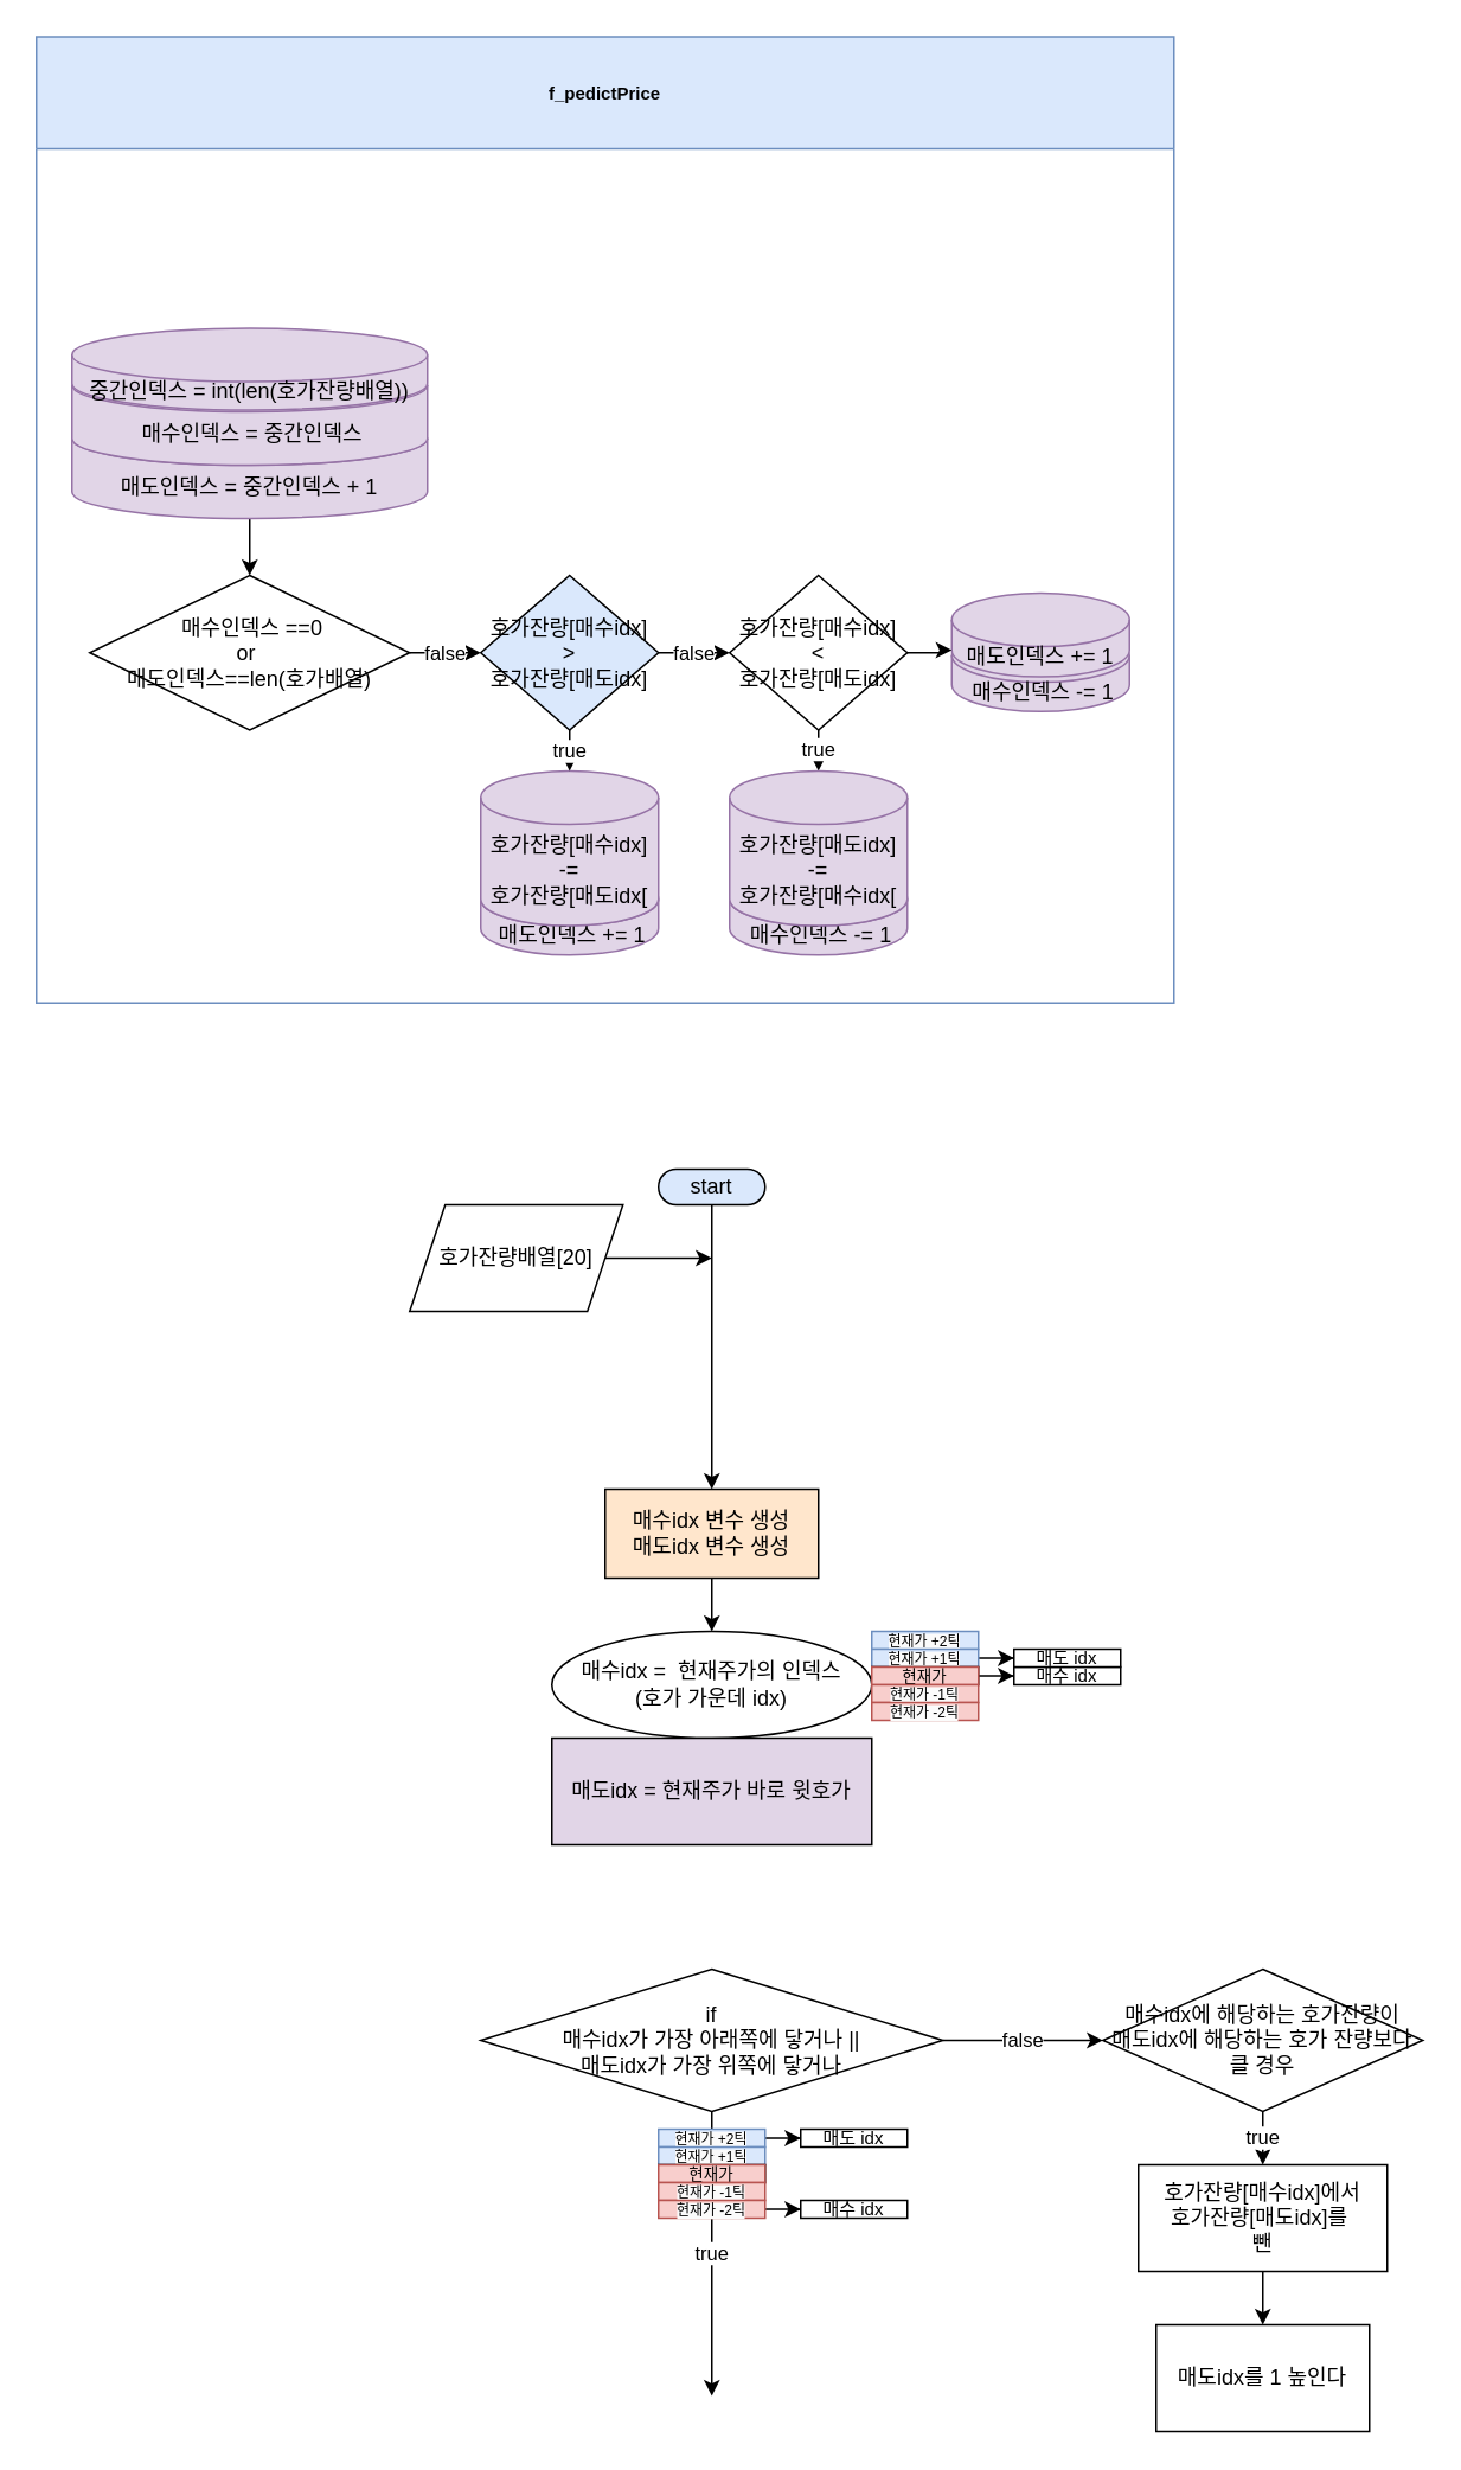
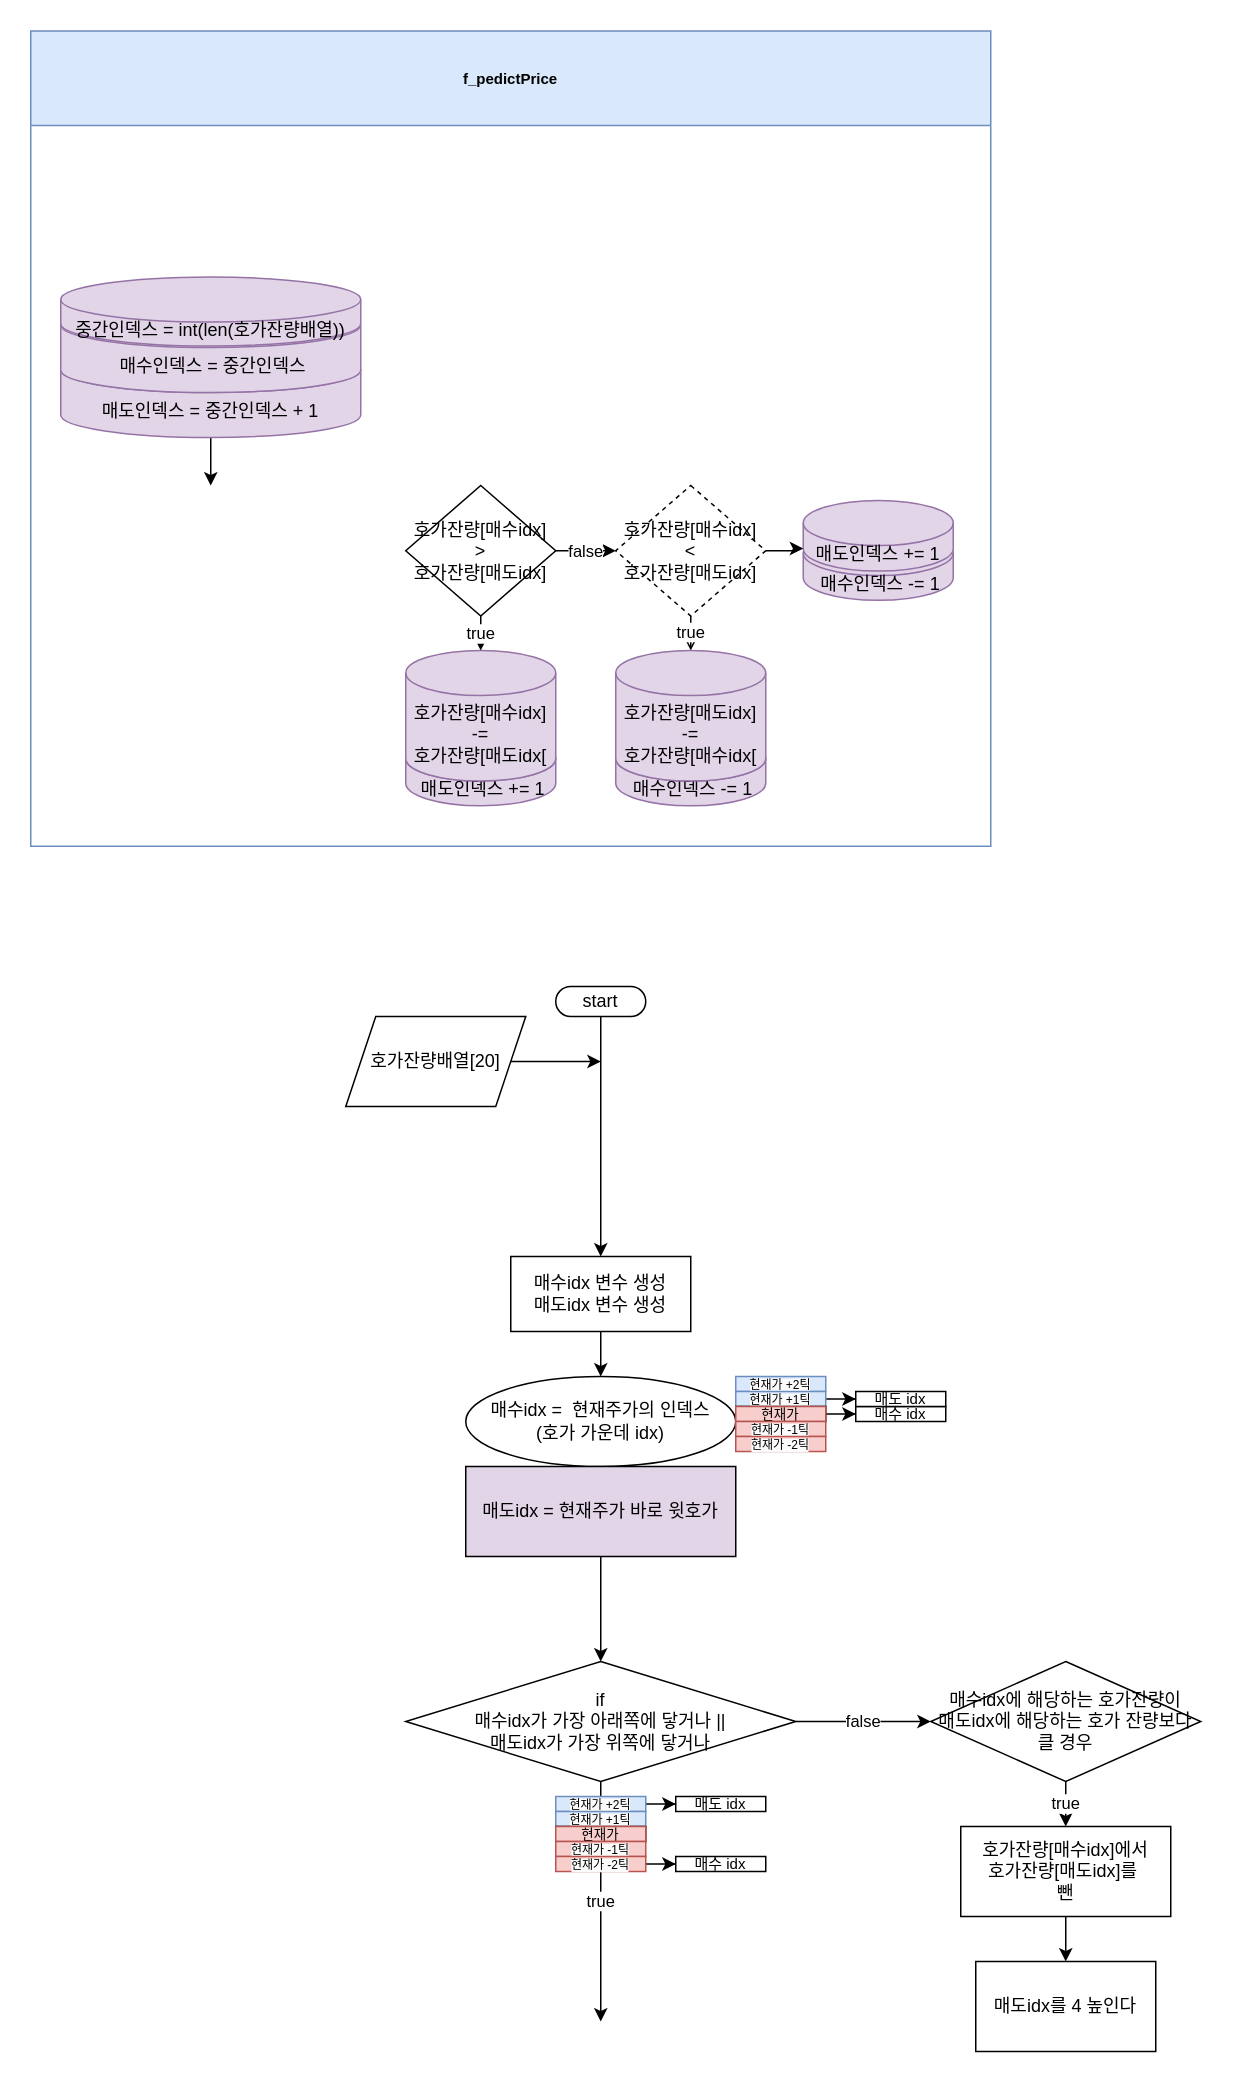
- <mxCell id="11" value="&amp;nbsp;매수인덱스 ==0&lt;br&gt;or&amp;nbsp;&lt;br&gt;매도인덱스==len(호가배열)" style="rhombus;whiteSpace=wrap;html=1;" vertex="1" parent="2"><mxGeometry x="30" y="303" width="180" height="87" as="geometry" /></mxCell>
- <mxCell id="10" value="false" style="edgeStyle=orthogonalEdgeStyle;rounded=0;orthogonalLoop=1;jettySize=auto;html=1;" edge="1" parent="2" source="11" target="14"><mxGeometry relative="1" as="geometry" /></mxCell>
- <mxCell id="14" value="호가잔량[매수idx]&lt;br&gt;&amp;gt;&lt;br&gt;호가잔량[매도idx]" style="rhombus;whiteSpace=wrap;html=1;fillColor=#dae8fc;" vertex="1" parent="2"><mxGeometry x="250" y="303" width="100" height="87" as="geometry" /></mxCell>
+ <mxCell id="14" value="호가잔량[매수idx]&lt;br&gt;&amp;gt;&lt;br&gt;호가잔량[매도idx]" style="rhombus;whiteSpace=wrap;html=1;" vertex="1" parent="2"><mxGeometry x="250" y="303" width="100" height="87" as="geometry" /></mxCell>
- <mxCell id="16" value="호가잔량[매수idx]&lt;br&gt;&amp;lt;&lt;br&gt;호가잔량[매도idx]" style="rhombus;whiteSpace=wrap;html=1;" vertex="1" parent="2"><mxGeometry x="390" y="303" width="100" height="87" as="geometry" /></mxCell>
+ <mxCell id="16" value="호가잔량[매수idx]&lt;br&gt;&amp;lt;&lt;br&gt;호가잔량[매도idx]" style="rhombus;whiteSpace=wrap;html=1;dashed=1;" vertex="1" parent="2"><mxGeometry x="390" y="303" width="100" height="87" as="geometry" /></mxCell>
- <mxCell id="15" value="true" style="edgeStyle=orthogonalEdgeStyle;rounded=0;orthogonalLoop=1;jettySize=auto;html=1;entryX=0.5;entryY=0;entryDx=0;entryDy=0;entryPerimeter=0;" edge="1" parent="2" source="16" target="18"><mxGeometry relative="1" as="geometry" /></mxCell>
+ <mxCell id="15" value="true" style="edgeStyle=orthogonalEdgeStyle;rounded=0;orthogonalLoop=1;jettySize=auto;html=1;entryX=0.5;entryY=0;entryDx=0;entryDy=0;entryPerimeter=0;endArrow=open;" edge="1" parent="2" source="16" target="18"><mxGeometry relative="1" as="geometry" /></mxCell>
- <mxCell id="22" value="start" style="rounded=1;whiteSpace=wrap;html=1;arcSize=50;fillColor=#dae8fc;" vertex="1" parent="1"><mxGeometry x="370" y="657" width="60" height="20" as="geometry" /></mxCell>
+ <mxCell id="22" value="start" style="rounded=1;whiteSpace=wrap;html=1;arcSize=50;" vertex="1" parent="1"><mxGeometry x="370" y="657" width="60" height="20" as="geometry" /></mxCell>
- <mxCell id="26" value="매수idx 변수 생성&lt;br&gt;매도idx 변수 생성" style="rounded=0;whiteSpace=wrap;html=1;fillColor=#ffe6cc;" vertex="1" parent="1"><mxGeometry x="340" y="837" width="120" height="50" as="geometry" /></mxCell>
+ <mxCell id="26" value="매수idx 변수 생성&lt;br&gt;매도idx 변수 생성" style="rounded=0;whiteSpace=wrap;html=1;" vertex="1" parent="1"><mxGeometry x="340" y="837" width="120" height="50" as="geometry" /></mxCell>
+ <mxCell id="28" value="" style="edgeStyle=orthogonalEdgeStyle;rounded=0;orthogonalLoop=1;jettySize=auto;html=1;" edge="1" parent="1" source="29" target="32"><mxGeometry relative="1" as="geometry" /></mxCell>
- <mxCell id="57" value="매도idx를 1 높인다" style="rounded=0;whiteSpace=wrap;html=1;" vertex="1" parent="1"><mxGeometry x="650" y="1307" width="120" height="60" as="geometry" /></mxCell>
+ <mxCell id="57" value="매도idx를 4 높인다" style="rounded=0;whiteSpace=wrap;html=1;" vertex="1" parent="1"><mxGeometry x="650" y="1307" width="120" height="60" as="geometry" /></mxCell>
